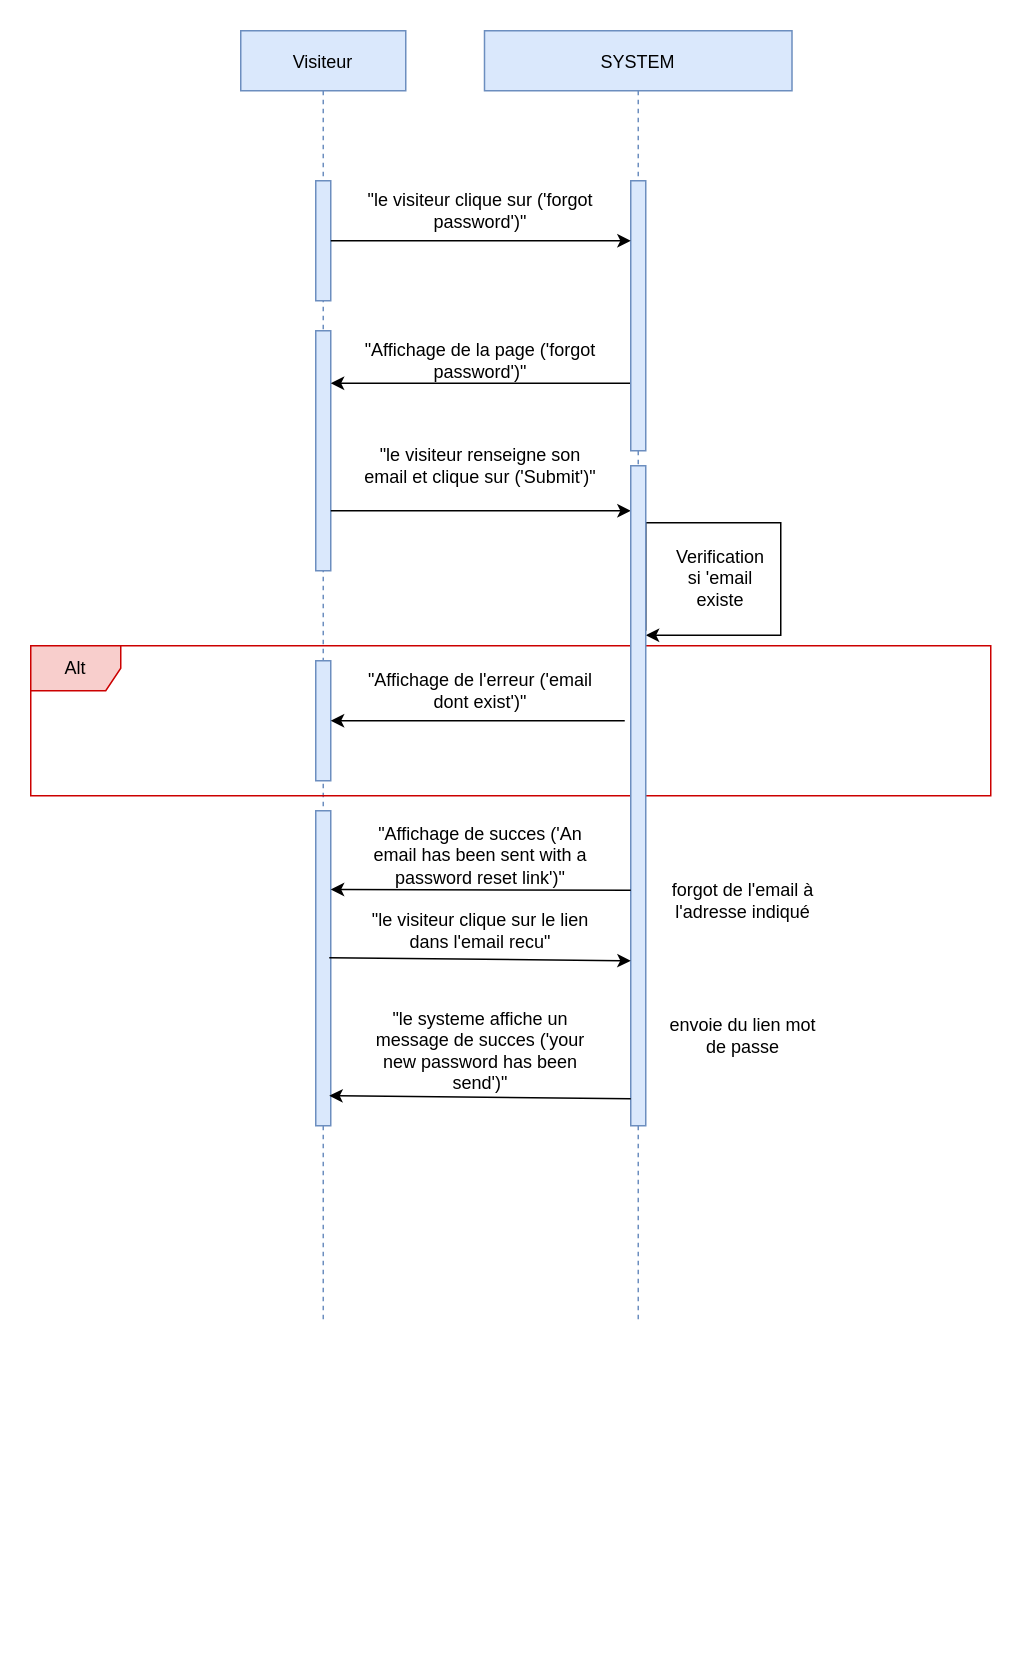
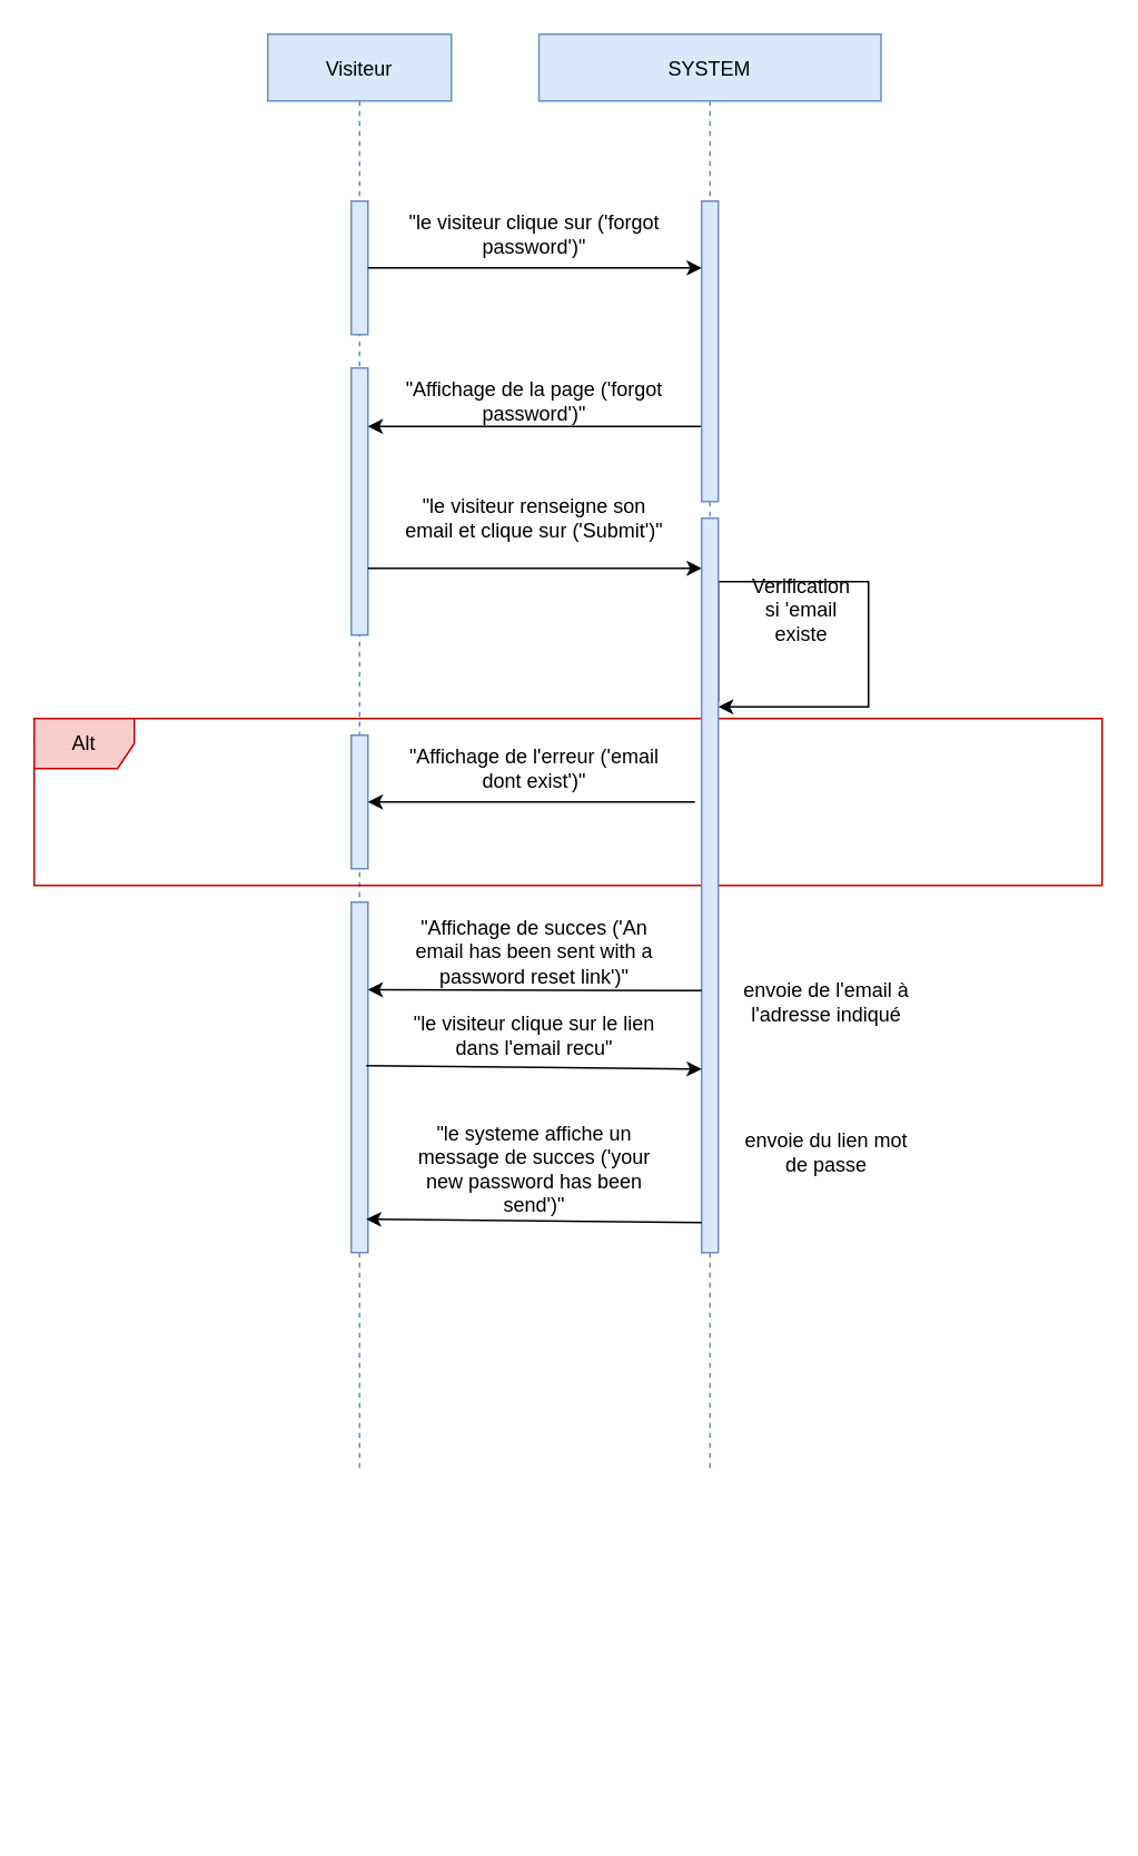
- <mxCell id="20" value="Verification si 'email existe" style="text;html=1;strokeColor=none;fillColor=none;align=center;verticalAlign=middle;whiteSpace=wrap;rounded=0;" vertex="1" parent="1"><mxGeometry x="460" y="375" width="40" height="20" as="geometry" /></mxCell>
+ <mxCell id="20" value="Verification si 'email existe" style="text;html=1;strokeColor=none;fillColor=none;align=center;verticalAlign=middle;whiteSpace=wrap;rounded=0;" vertex="1" parent="1"><mxGeometry x="460" y="355" width="40" height="20" as="geometry" /></mxCell>
- <mxCell id="26" value="forgot de l'email à l'adresse indiqué" style="text;html=1;strokeColor=none;fillColor=none;align=center;verticalAlign=middle;whiteSpace=wrap;rounded=0;" vertex="1" parent="1"><mxGeometry x="440" y="590" width="110" height="20" as="geometry" /></mxCell>
+ <mxCell id="26" value="envoie de l'email à l'adresse indiqué" style="text;html=1;strokeColor=none;fillColor=none;align=center;verticalAlign=middle;whiteSpace=wrap;rounded=0;" vertex="1" parent="1"><mxGeometry x="440" y="590" width="110" height="20" as="geometry" /></mxCell>
